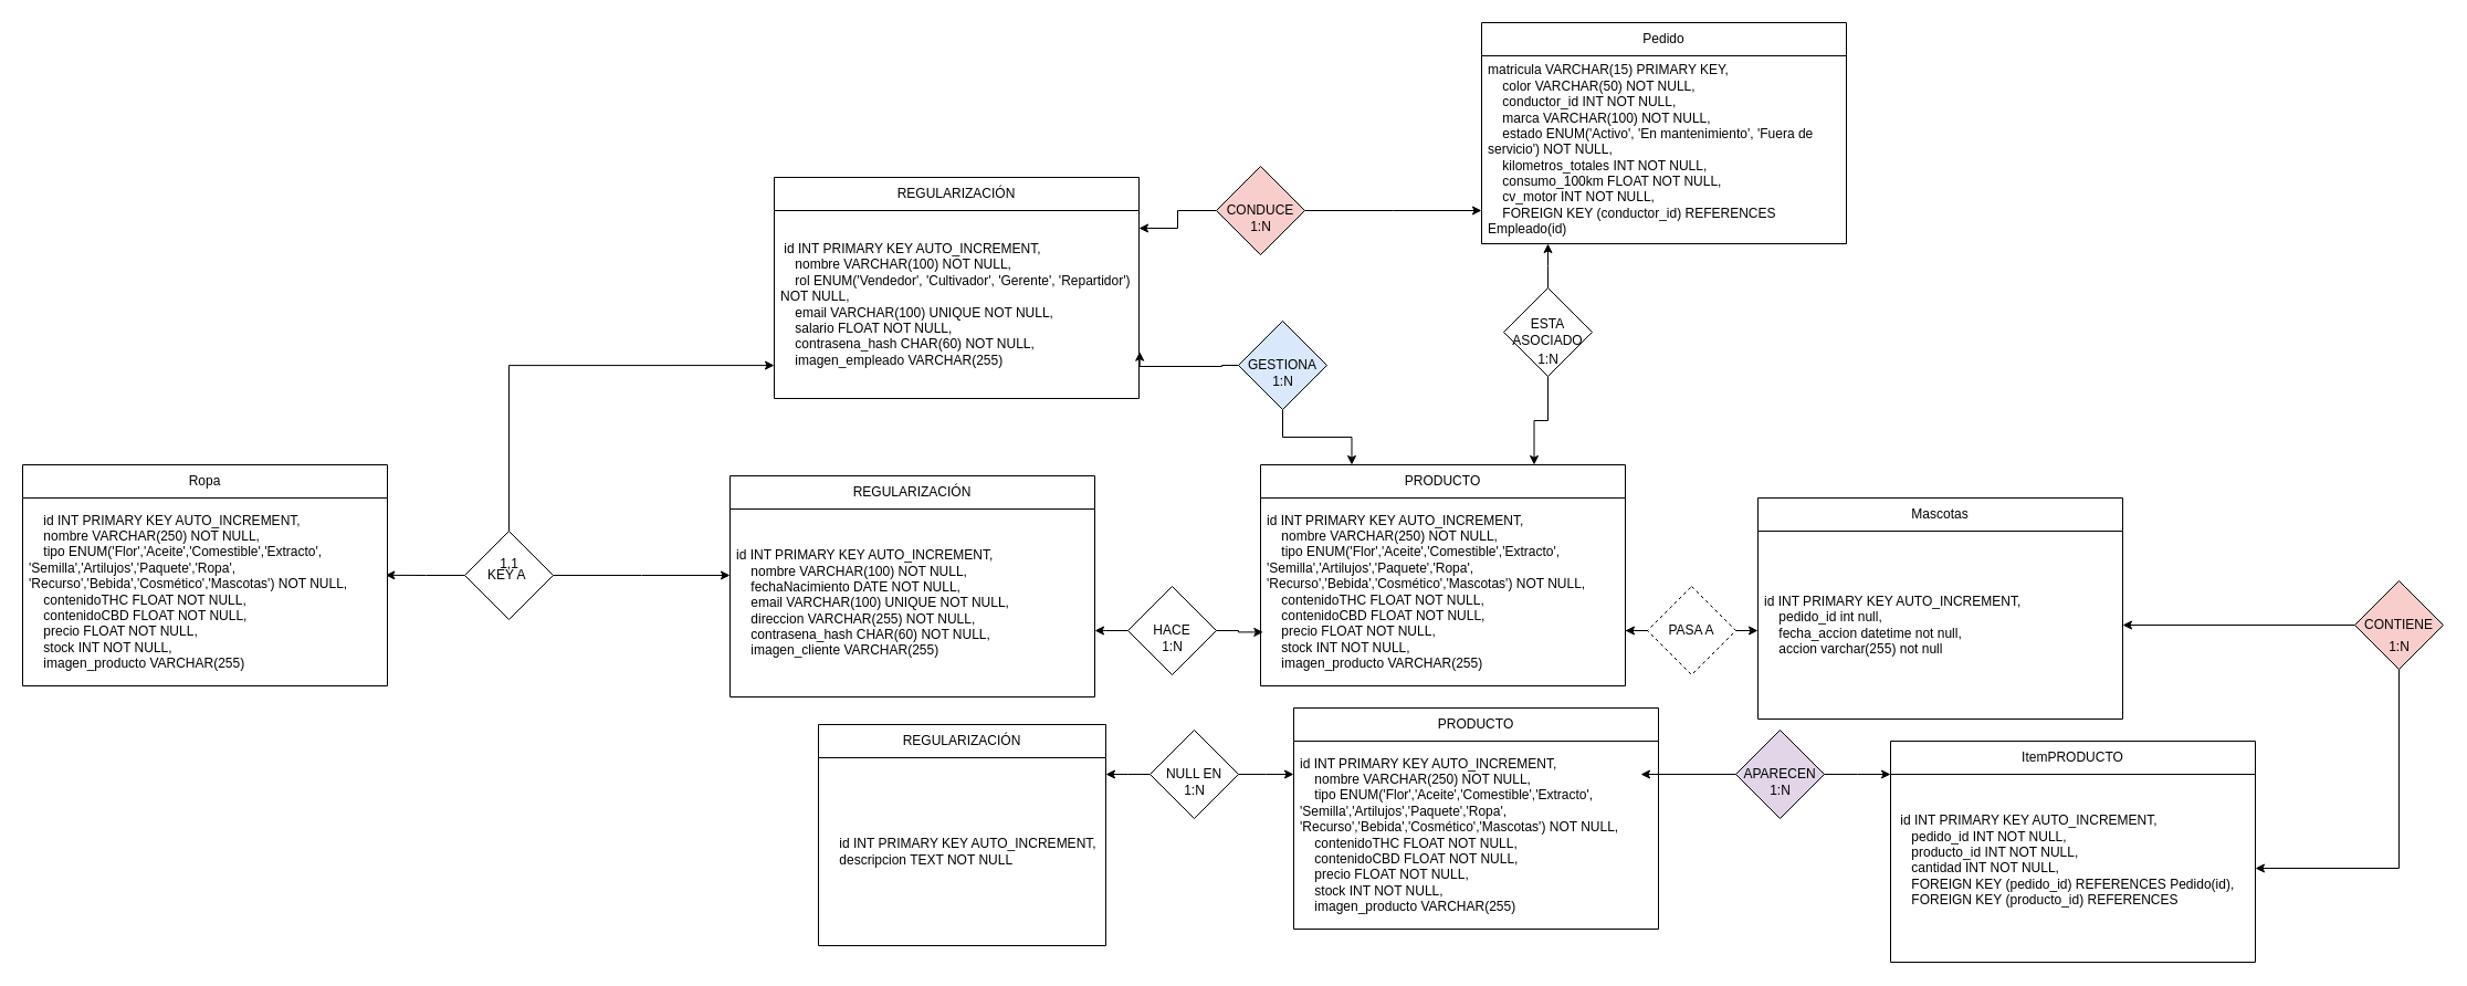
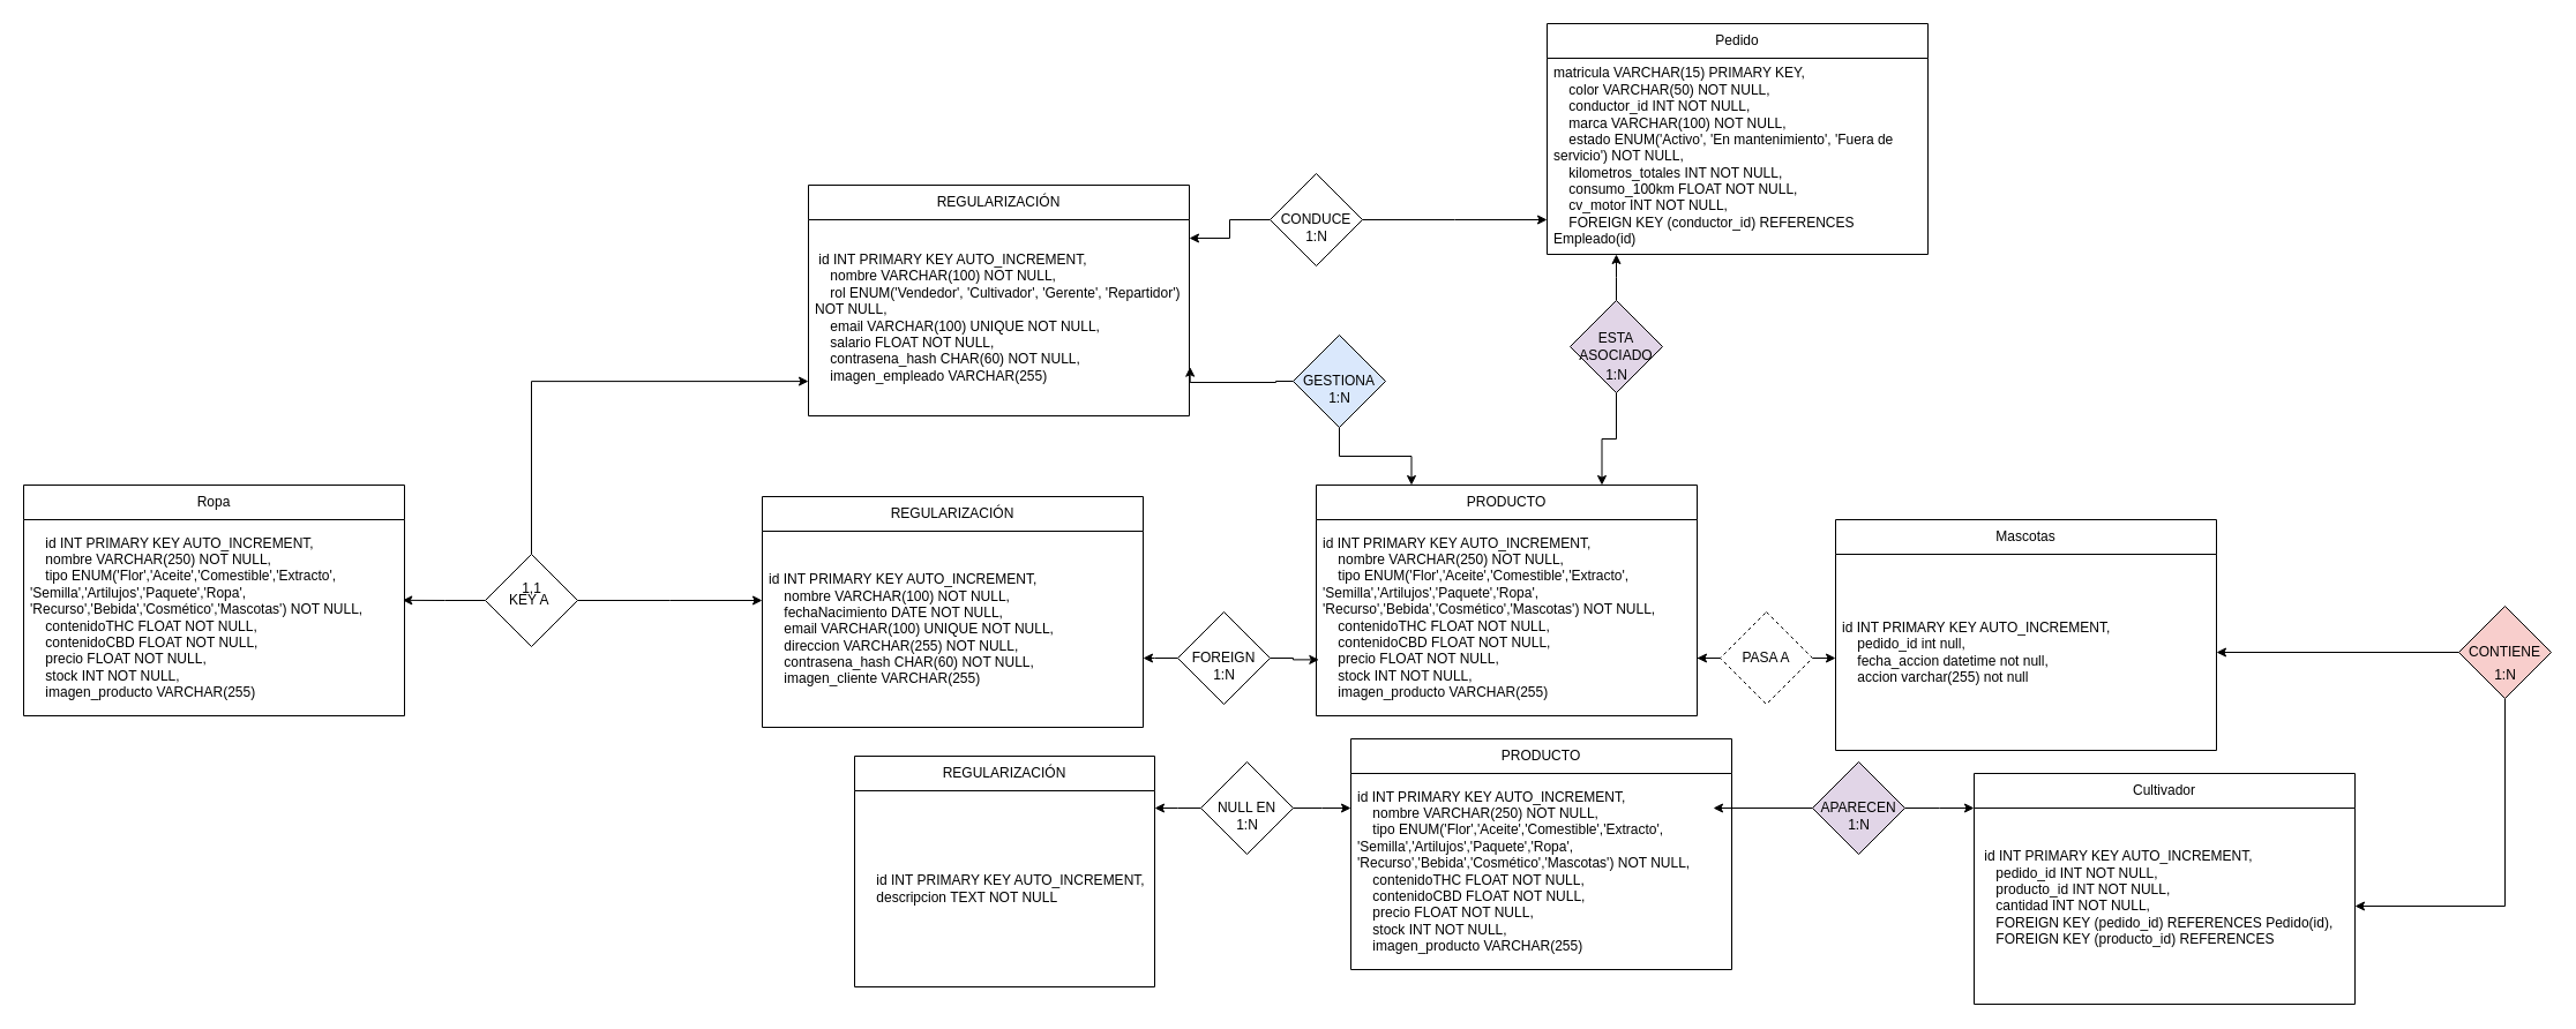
- <mxCell id="19" value="CONDUCE" style="rhombus;whiteSpace=wrap;html=1;fillColor=#f8cecc;" parent="1" vertex="1"><mxGeometry x="1100" y="150" width="80" height="80" as="geometry" /></mxCell>
+ <mxCell id="19" value="CONDUCE" style="rhombus;whiteSpace=wrap;html=1;" parent="1" vertex="1"><mxGeometry x="1100" y="150" width="80" height="80" as="geometry" /></mxCell>
- <mxCell id="22" value="ESTA ASOCIADO" style="rhombus;whiteSpace=wrap;html=1;" parent="1" vertex="1"><mxGeometry x="1360" y="260" width="80" height="80" as="geometry" /></mxCell>
+ <mxCell id="22" value="ESTA ASOCIADO" style="rhombus;whiteSpace=wrap;html=1;fillColor=#e1d5e7;" parent="1" vertex="1"><mxGeometry x="1360" y="260" width="80" height="80" as="geometry" /></mxCell>
- <mxCell id="3" value="HACE" style="rhombus;whiteSpace=wrap;html=1;" parent="1" vertex="1"><mxGeometry x="1020" y="530" width="80" height="80" as="geometry" /></mxCell>
+ <mxCell id="3" value="FOREIGN" style="rhombus;whiteSpace=wrap;html=1;" parent="1" vertex="1"><mxGeometry x="1020" y="530" width="80" height="80" as="geometry" /></mxCell>
- <mxCell id="37" value="ItemPRODUCTO" style="swimlane;fontStyle=0;childLayout=stackLayout;horizontal=1;startSize=30;horizontalStack=0;resizeParent=1;resizeParentMax=0;resizeLast=0;collapsible=1;marginBottom=0;whiteSpace=wrap;html=1;" vertex="1" parent="1"><mxGeometry x="1710" y="670" width="330" height="200" as="geometry" /></mxCell>
+ <mxCell id="37" value="Cultivador" style="swimlane;fontStyle=0;childLayout=stackLayout;horizontal=1;startSize=30;horizontalStack=0;resizeParent=1;resizeParentMax=0;resizeLast=0;collapsible=1;marginBottom=0;whiteSpace=wrap;html=1;" vertex="1" parent="1"><mxGeometry x="1710" y="670" width="330" height="200" as="geometry" /></mxCell>
